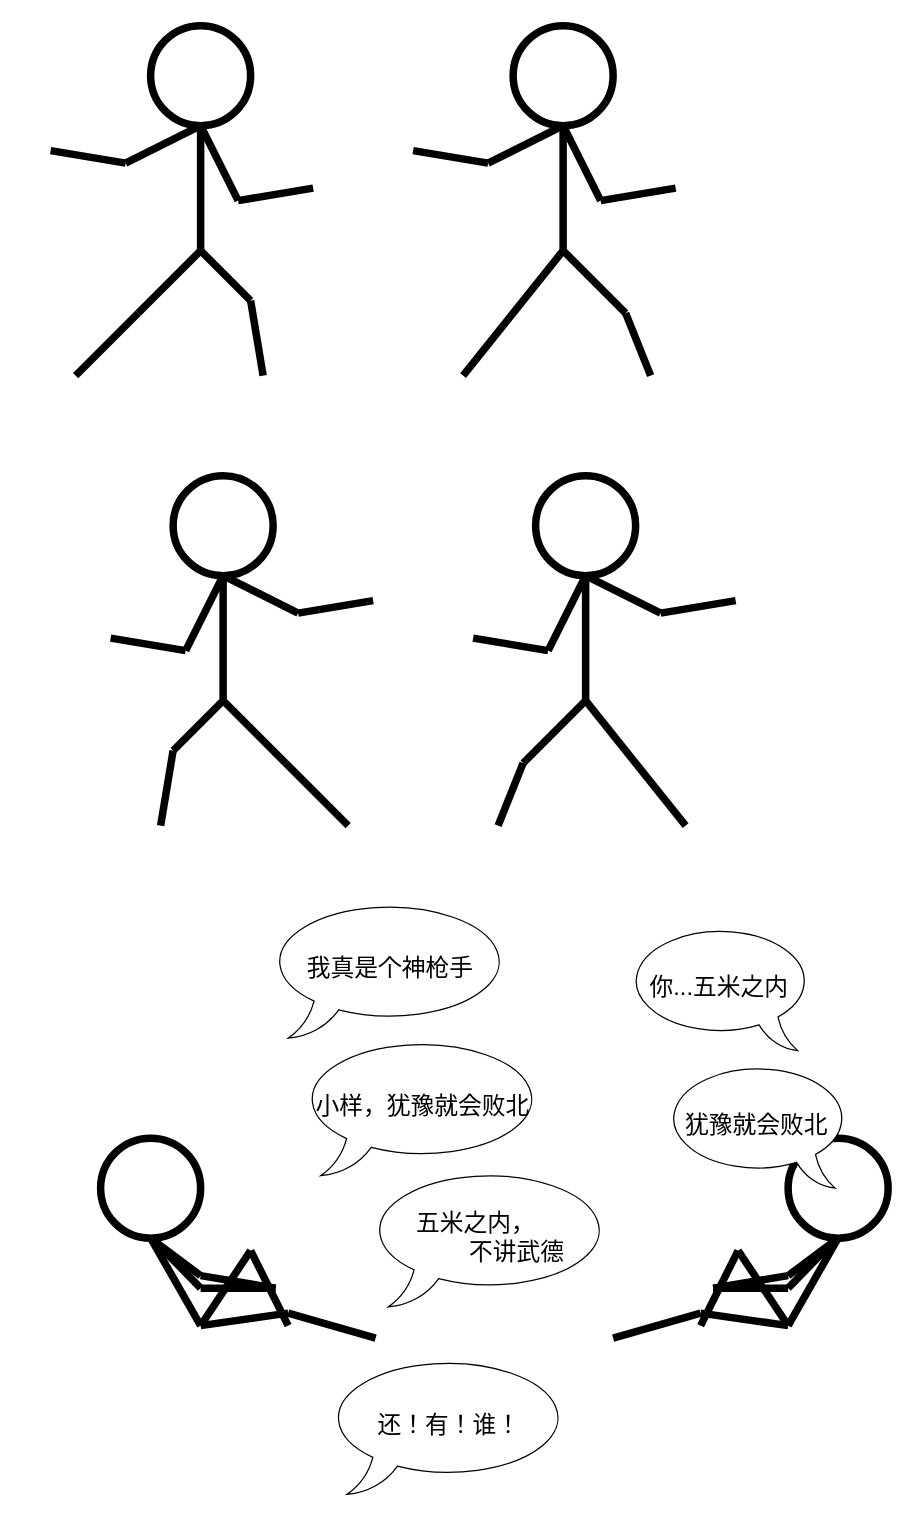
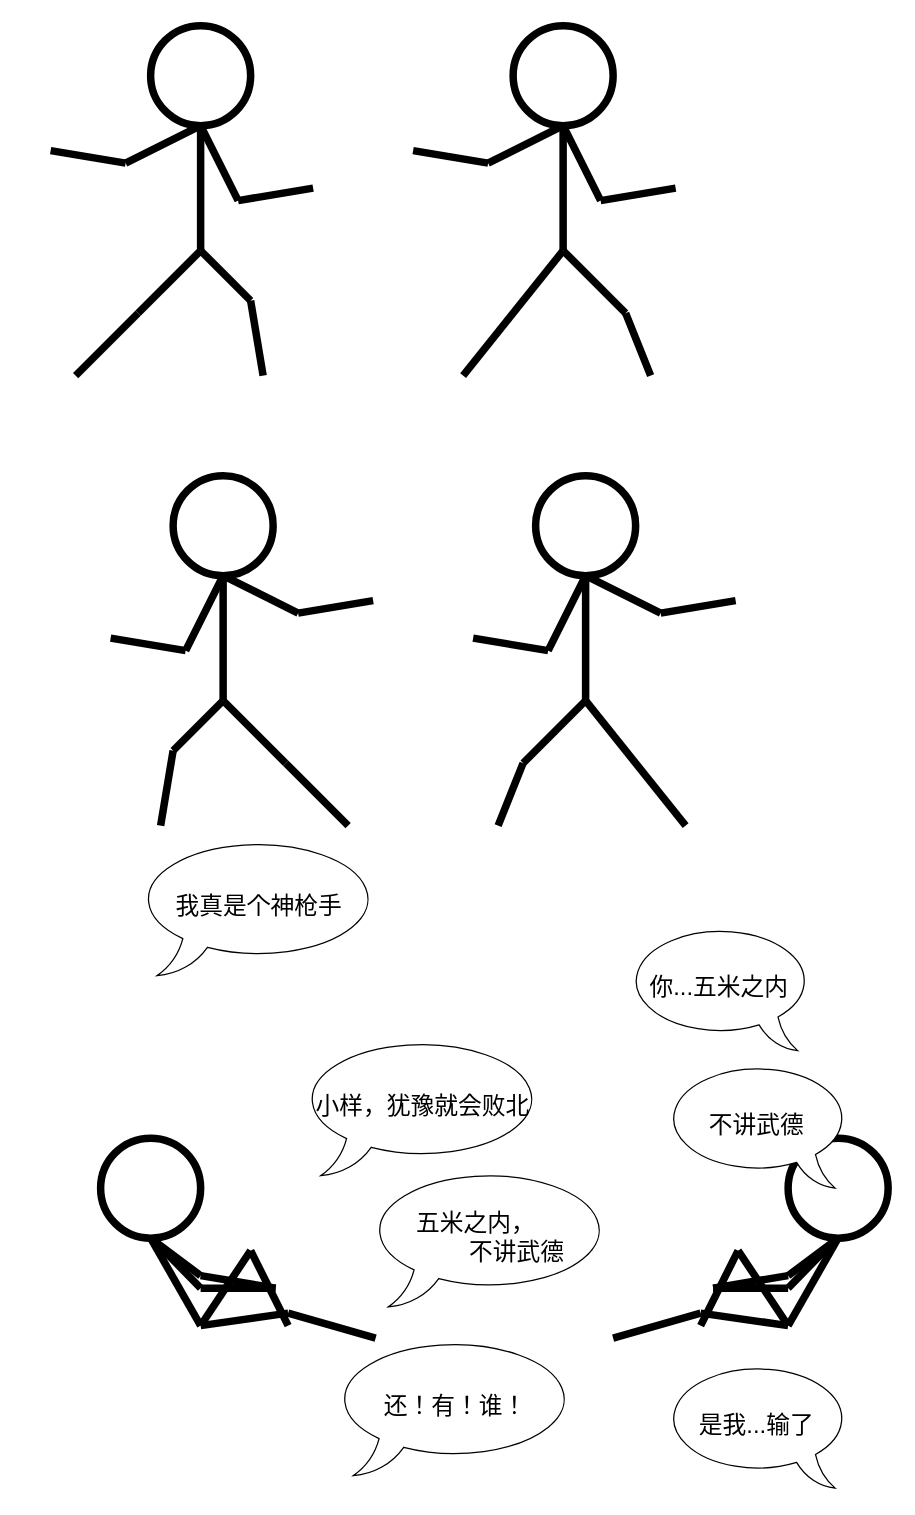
- <mxCell id="71" value="我真是个神枪手" style="whiteSpace=wrap;html=1;shape=mxgraph.basic.oval_callout;fontSize=19;flipH=0;" vertex="1" parent="1"><mxGeometry x="214" y="720" width="196" height="110" as="geometry" /></mxCell>
+ <mxCell id="71" value="我真是个神枪手" style="whiteSpace=wrap;html=1;shape=mxgraph.basic.oval_callout;fontSize=19;flipH=0;" vertex="1" parent="1"><mxGeometry x="109" y="670" width="196" height="110" as="geometry" /></mxCell>
- <mxCell id="74" value="犹豫就会败北" style="whiteSpace=wrap;html=1;shape=mxgraph.basic.oval_callout;fontSize=19;flipH=1;" vertex="1" parent="1"><mxGeometry x="530" y="850" width="150" height="100" as="geometry" /></mxCell>
+ <mxCell id="74" value="不讲武德" style="whiteSpace=wrap;html=1;shape=mxgraph.basic.oval_callout;fontSize=19;flipH=1;" vertex="1" parent="1"><mxGeometry x="530" y="850" width="150" height="100" as="geometry" /></mxCell>
- <mxCell id="75" value="还！有！谁！&lt;div style=&quot;text-align: left;&quot;&gt;&lt;/div&gt;" style="whiteSpace=wrap;html=1;shape=mxgraph.basic.oval_callout;fontSize=19;flipH=0;" vertex="1" parent="1"><mxGeometry x="261" y="1085" width="196" height="110" as="geometry" /></mxCell>
+ <mxCell id="75" value="还！有！谁！&lt;div style=&quot;text-align: left;&quot;&gt;&lt;/div&gt;" style="whiteSpace=wrap;html=1;shape=mxgraph.basic.oval_callout;fontSize=19;flipH=0;" vertex="1" parent="1"><mxGeometry x="266" y="1070" width="196" height="110" as="geometry" /></mxCell>
+ <mxCell id="76" value="是我...输了" style="whiteSpace=wrap;html=1;shape=mxgraph.basic.oval_callout;fontSize=19;flipH=1;" vertex="1" parent="1"><mxGeometry x="530" y="1090" width="150" height="100" as="geometry" /></mxCell>
